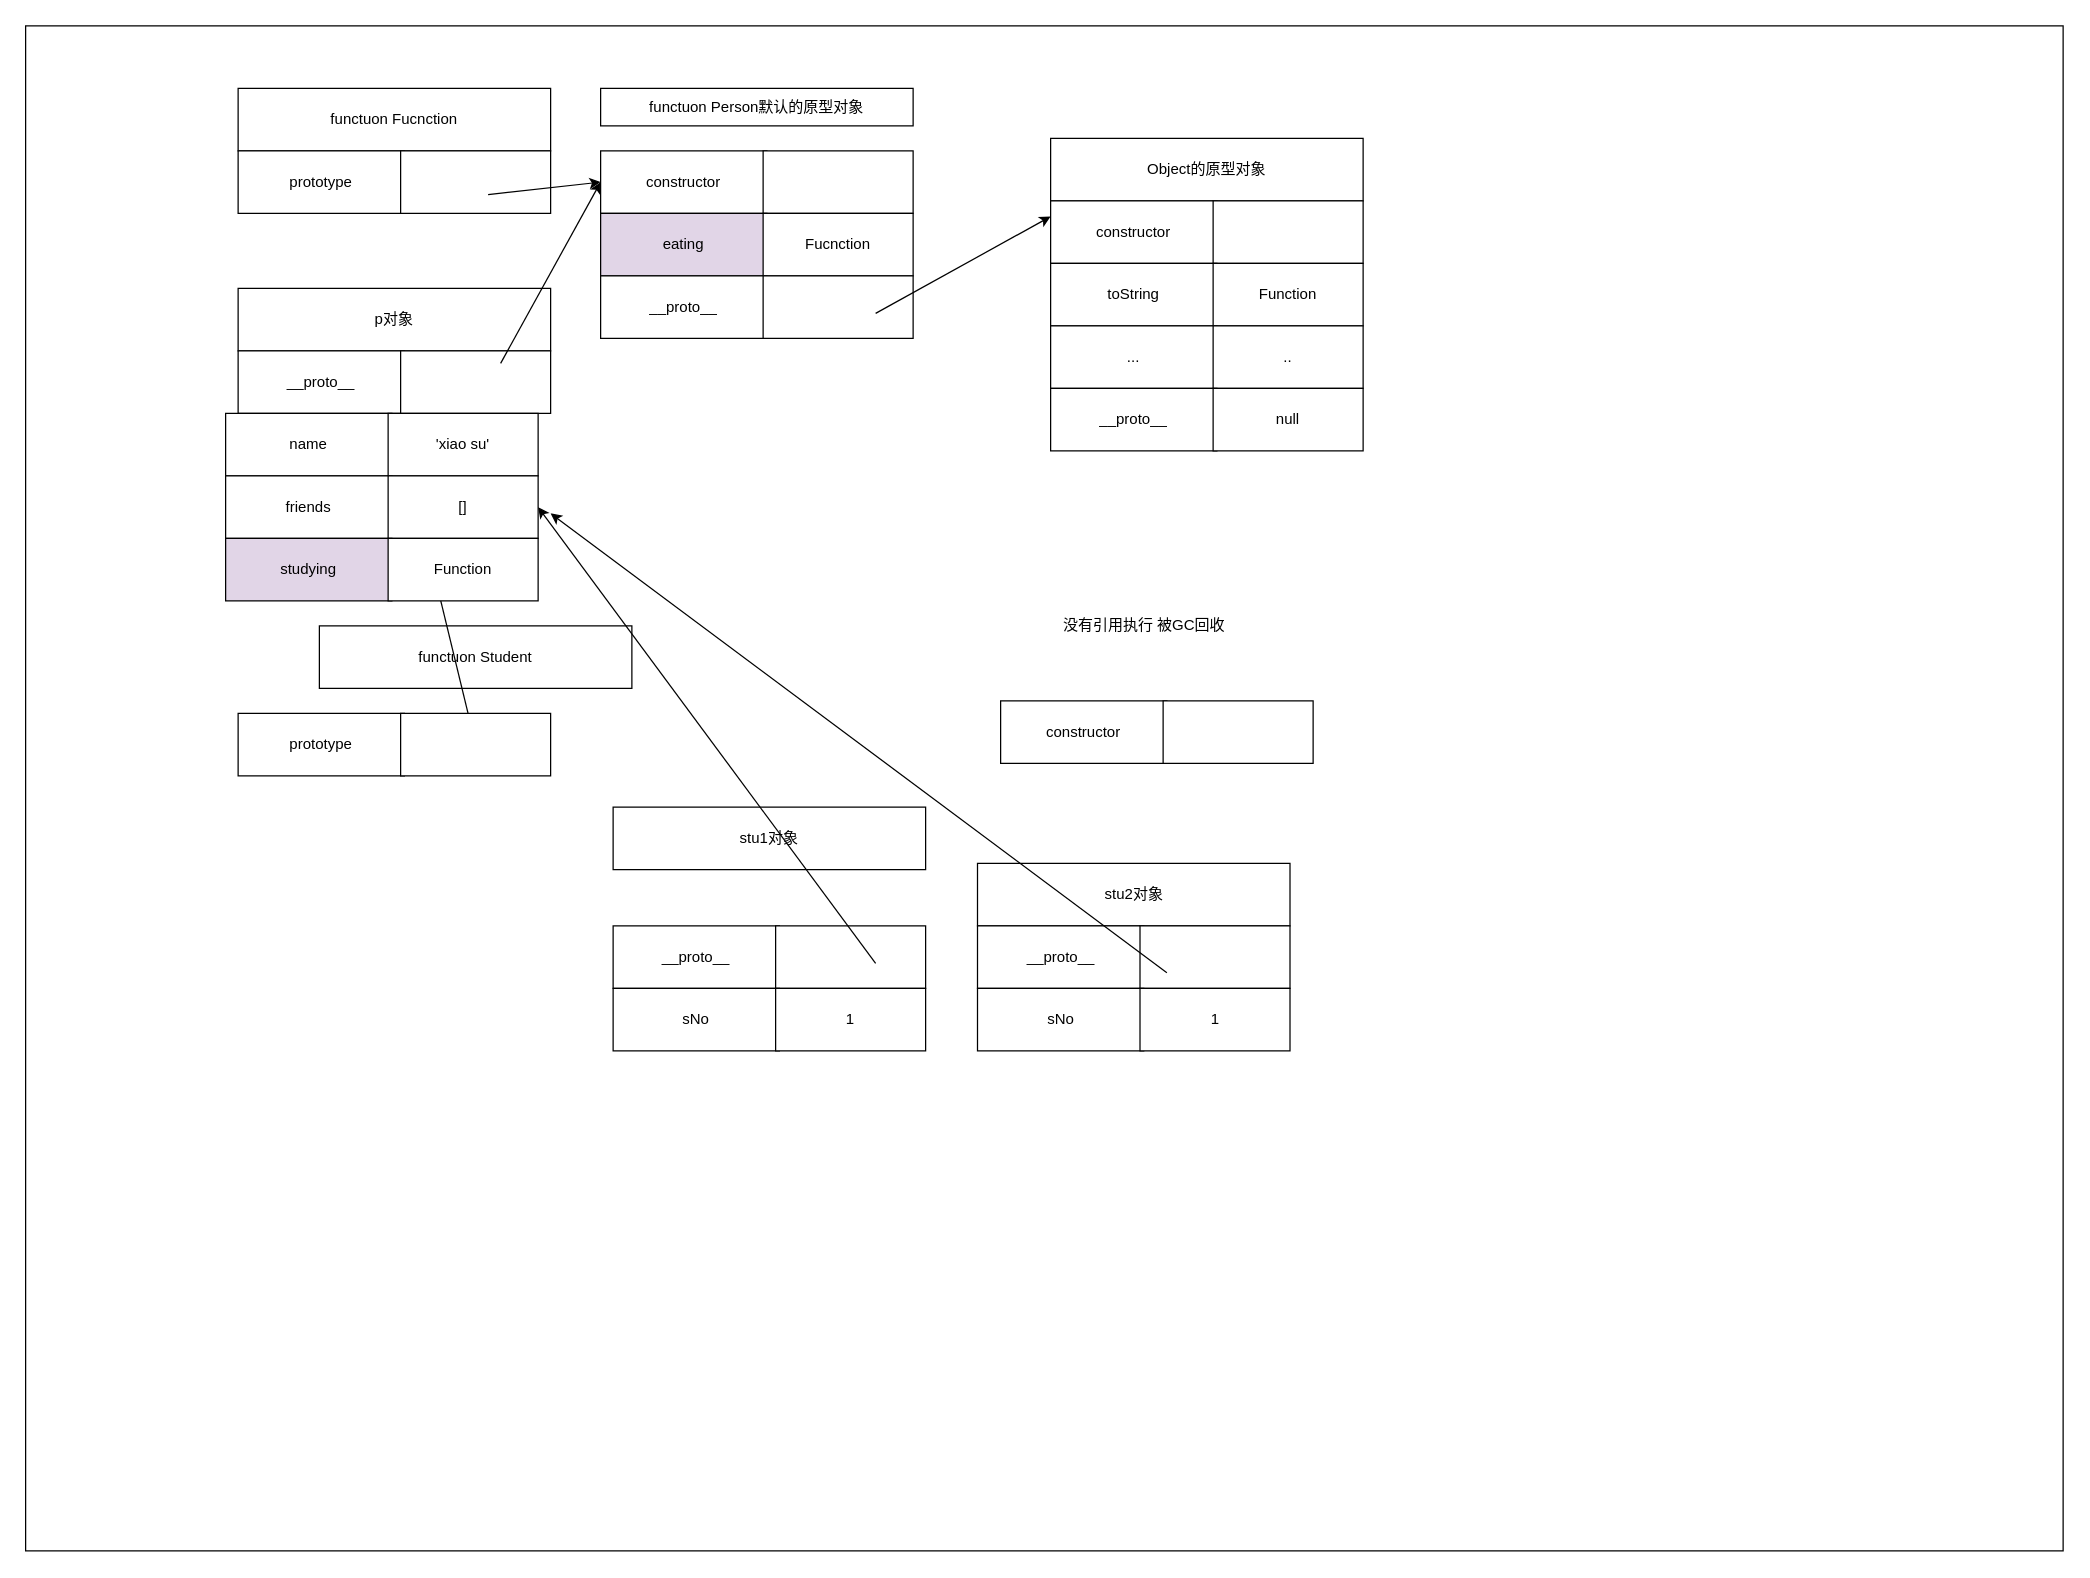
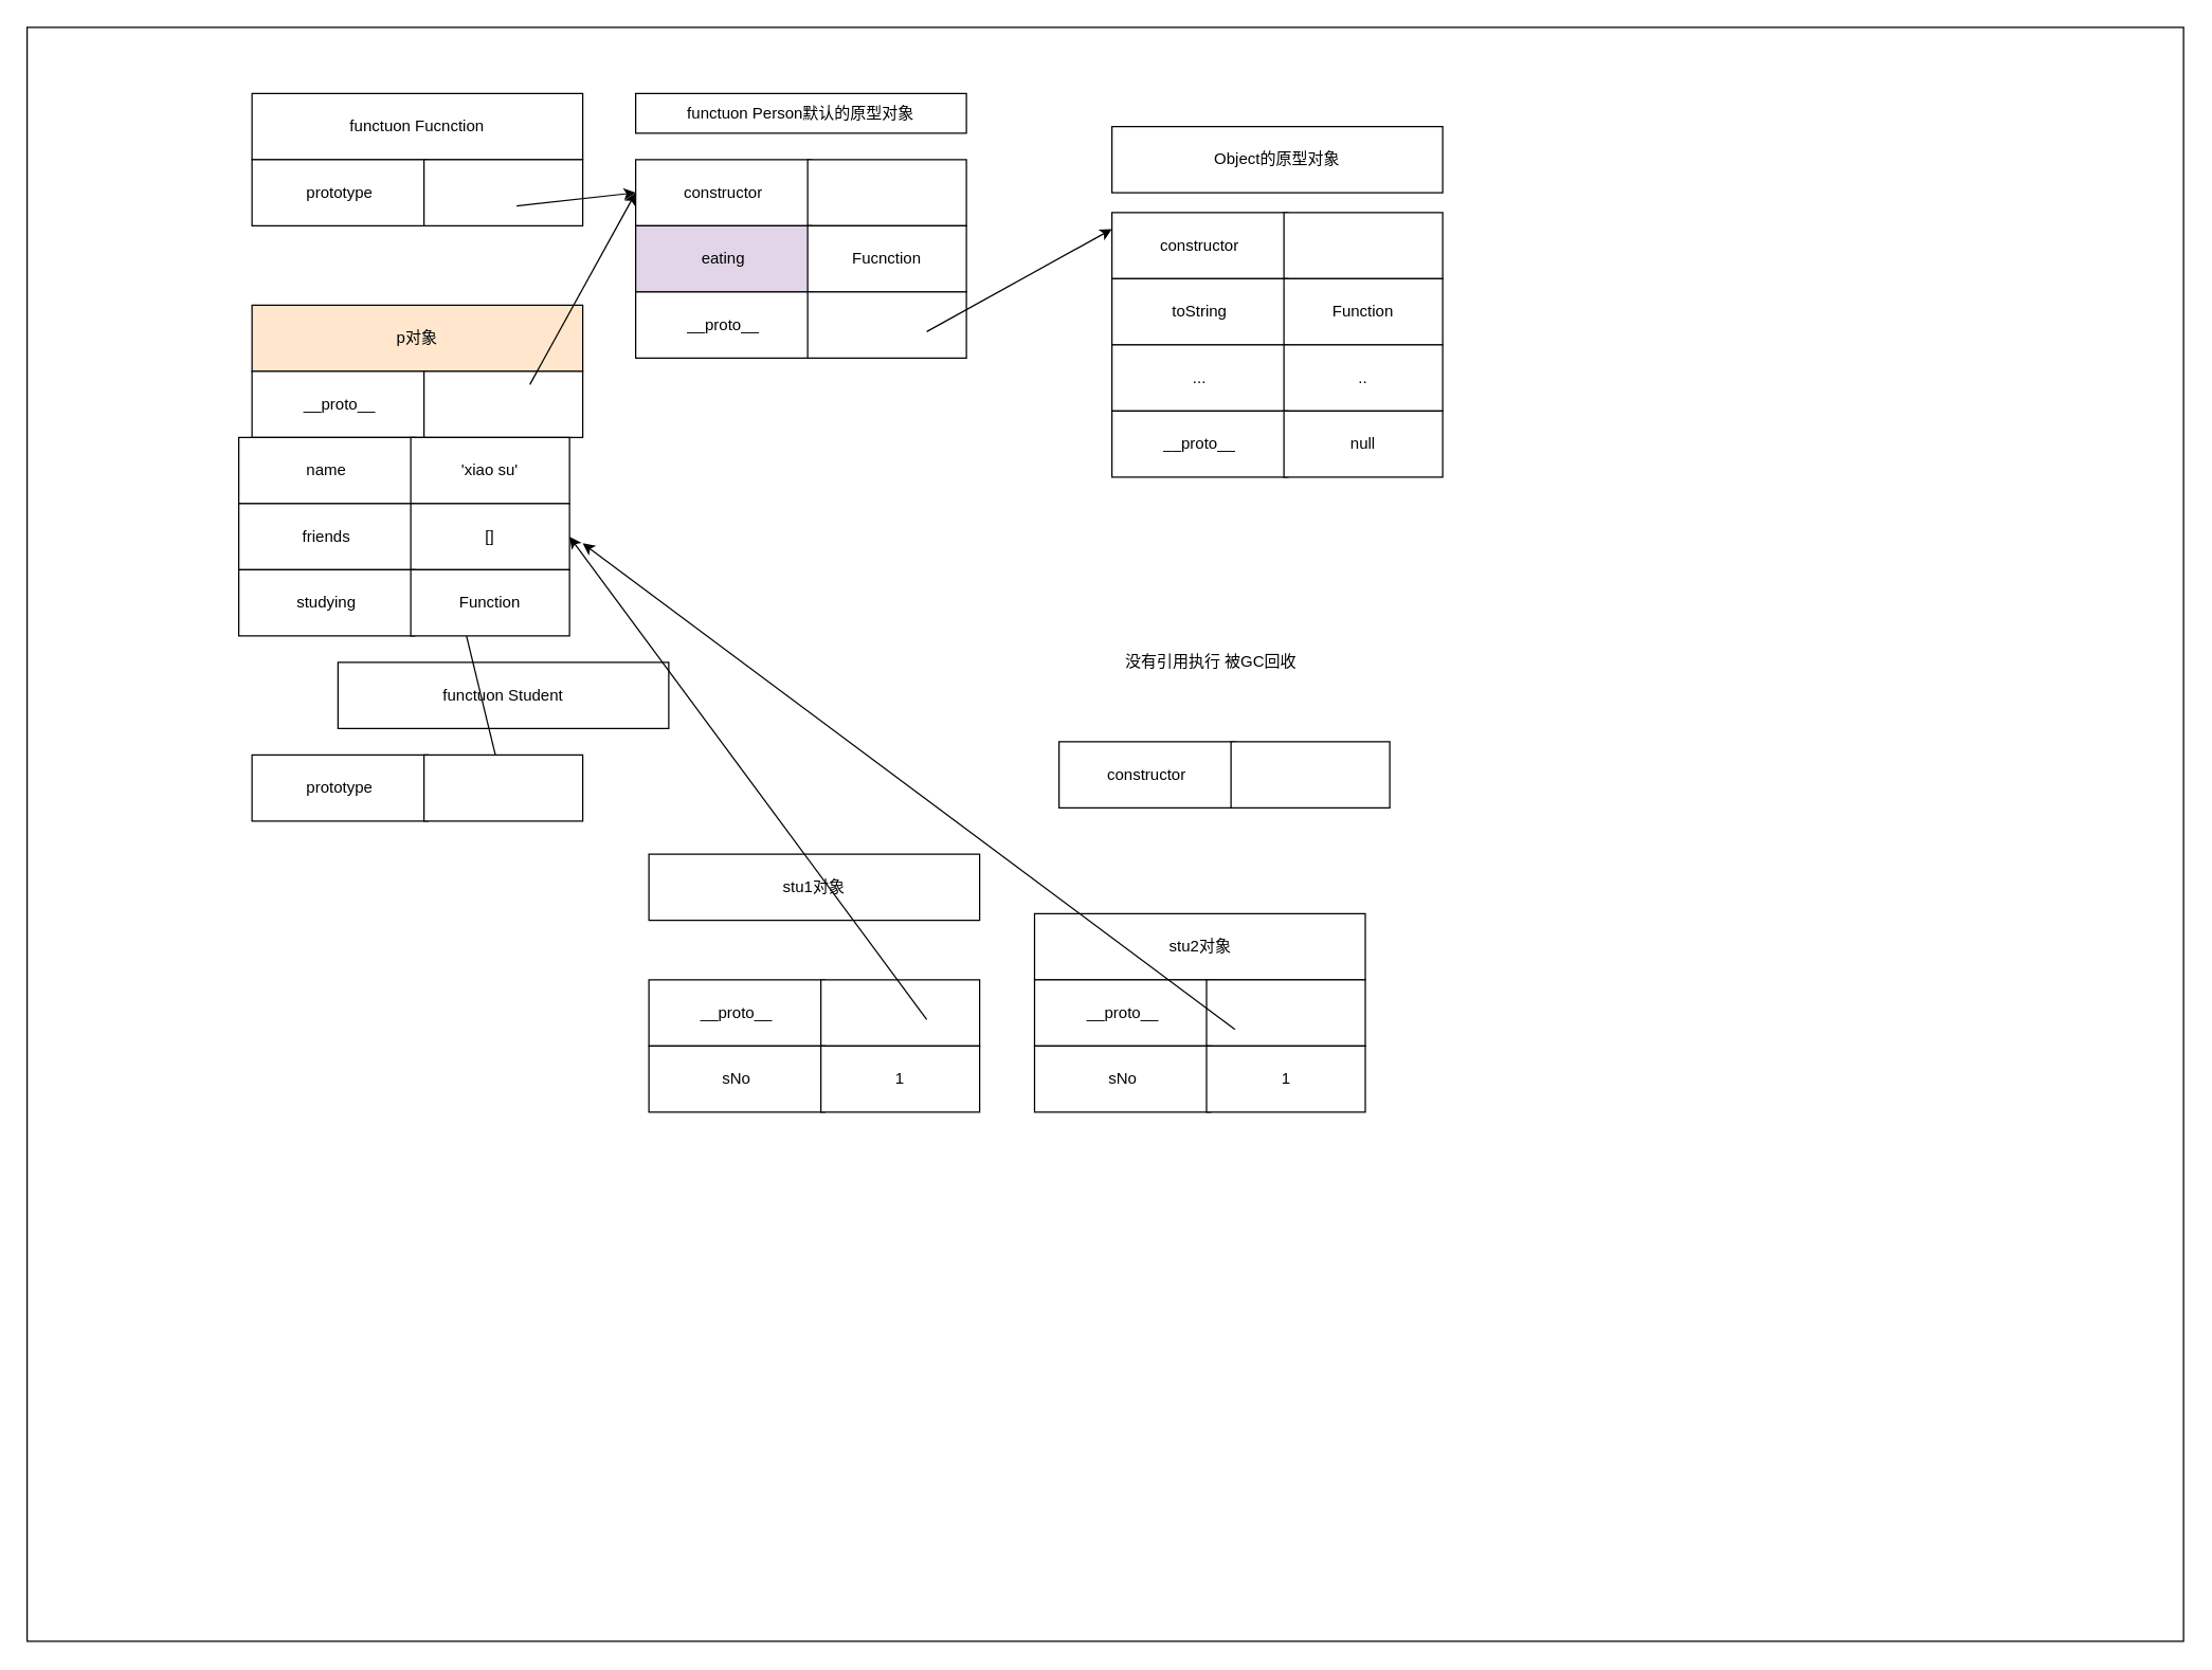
- <mxCell id="11" value="Object的原型对象" style="rounded=0;whiteSpace=wrap;html=1;" parent="1" vertex="1"><mxGeometry x="840" y="110" width="250" height="50" as="geometry" /></mxCell>
+ <mxCell id="11" value="Object的原型对象" style="rounded=0;whiteSpace=wrap;html=1;" parent="1" vertex="1"><mxGeometry x="840" y="95" width="250" height="50" as="geometry" /></mxCell>
- <mxCell id="28" value="p对象" style="rounded=0;whiteSpace=wrap;html=1;" parent="1" vertex="1"><mxGeometry x="190" y="230" width="250" height="50" as="geometry" /></mxCell>
+ <mxCell id="28" value="p对象" style="rounded=0;whiteSpace=wrap;html=1;fillColor=#ffe6cc;" parent="1" vertex="1"><mxGeometry x="190" y="230" width="250" height="50" as="geometry" /></mxCell>
- <mxCell id="45" value="studying" style="rounded=0;whiteSpace=wrap;html=1;fillColor=#e1d5e7;" parent="1" vertex="1"><mxGeometry x="180" y="430" width="133" height="50" as="geometry" /></mxCell>
+ <mxCell id="45" value="studying" style="rounded=0;whiteSpace=wrap;html=1;" parent="1" vertex="1"><mxGeometry x="180" y="430" width="133" height="50" as="geometry" /></mxCell>
